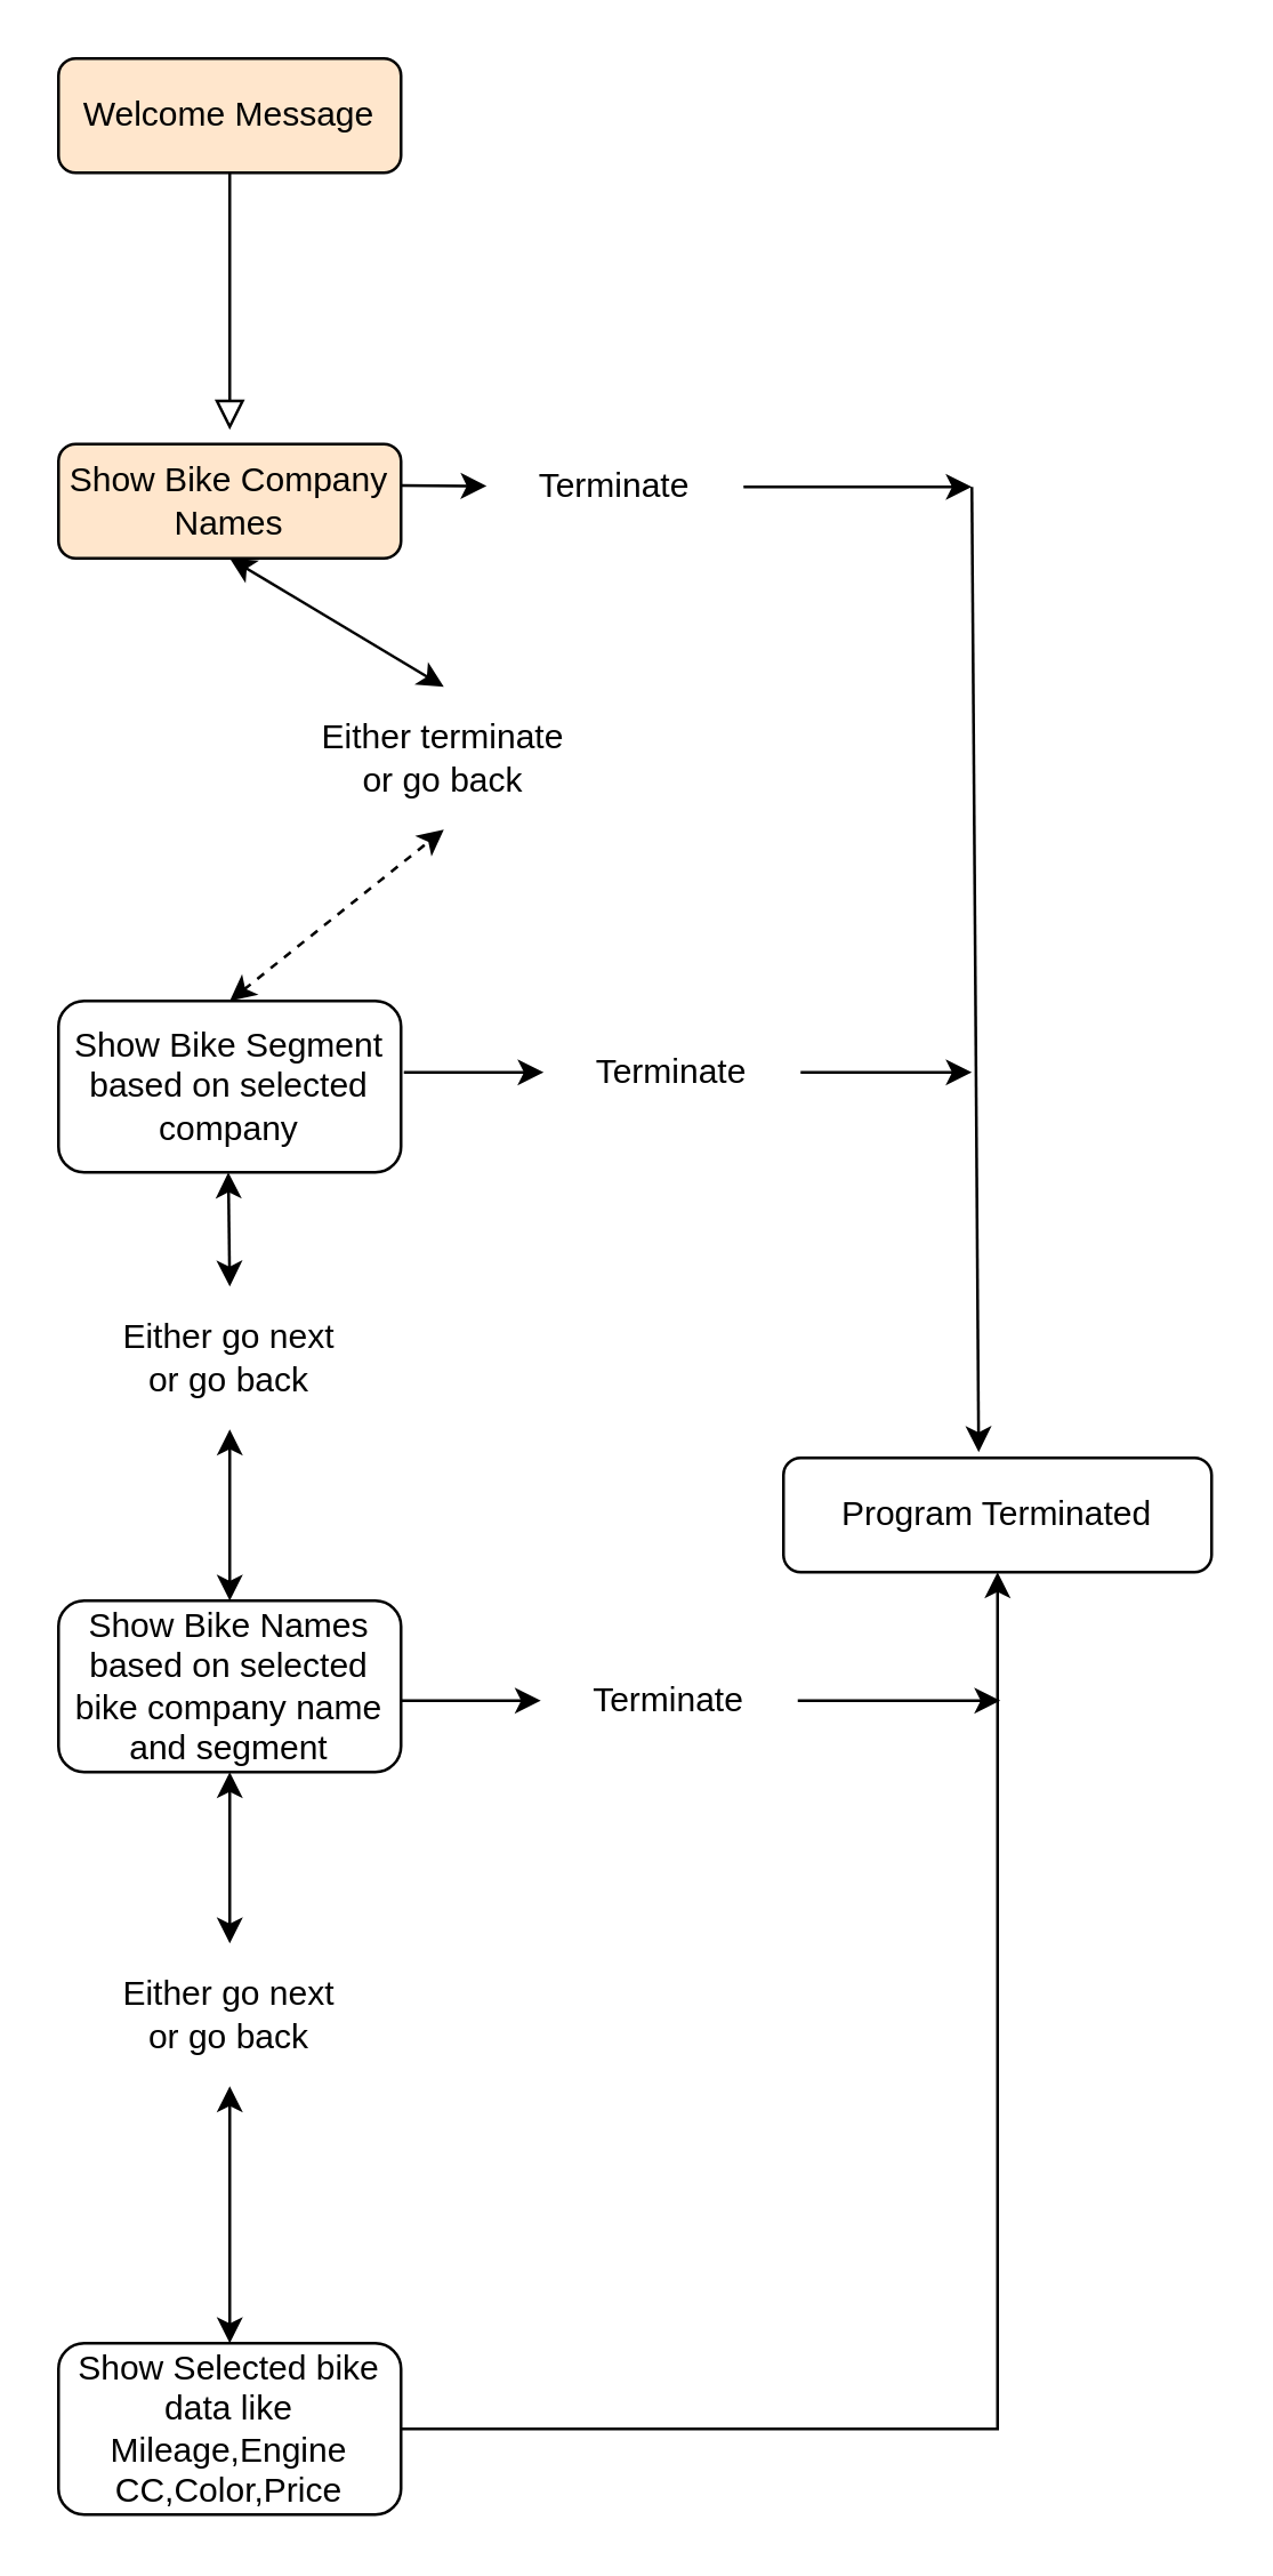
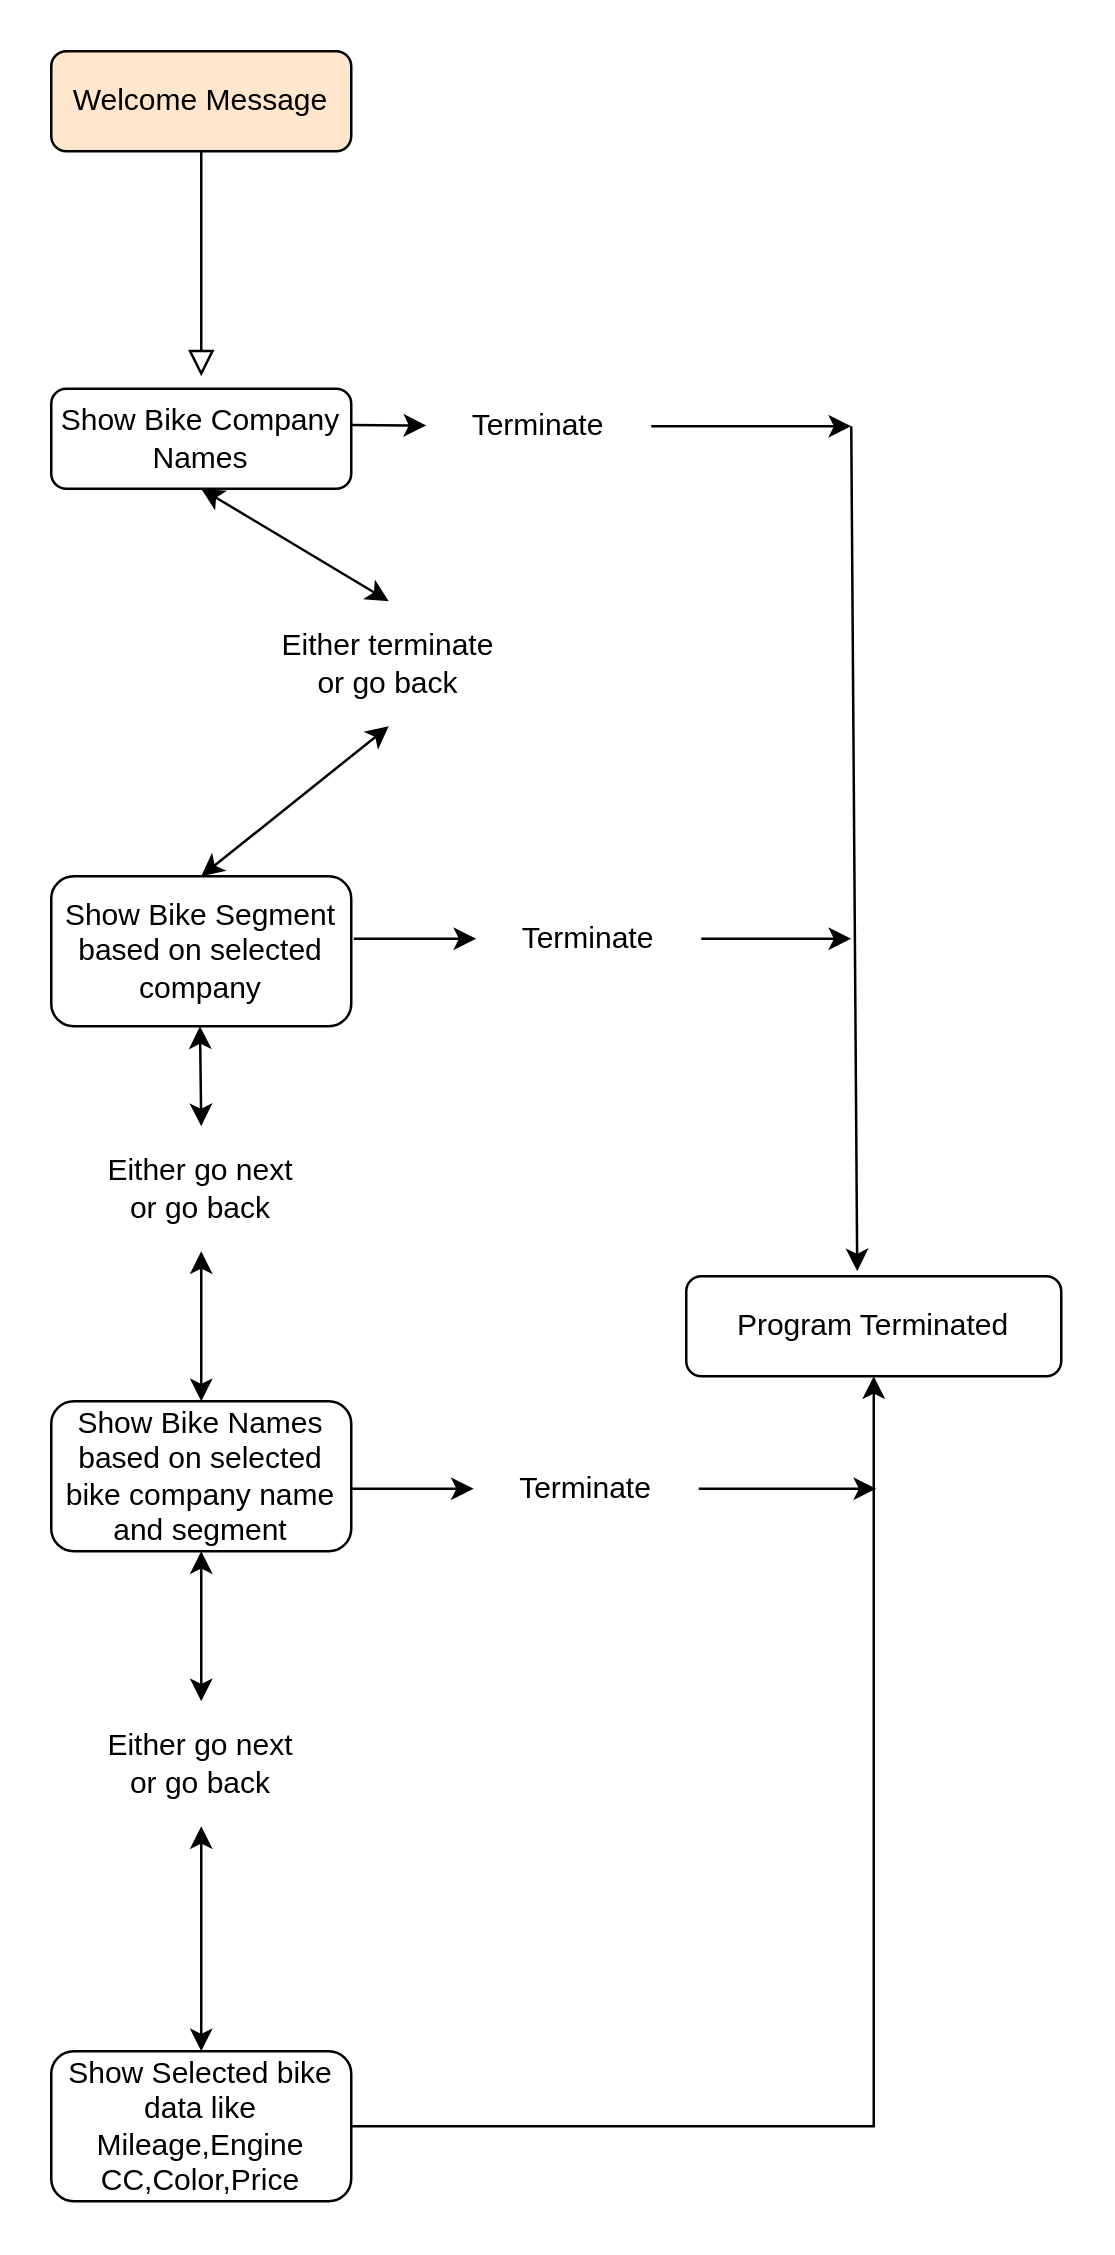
- <mxCell id="4" value="Show Bike Company Names" style="rounded=1;whiteSpace=wrap;html=1;fontSize=12;glass=0;strokeWidth=1;shadow=0;fillColor=#ffe6cc;" parent="1" vertex="1"><mxGeometry x="20" y="155" width="120" height="40" as="geometry" /></mxCell>
+ <mxCell id="4" value="Show Bike Company Names" style="rounded=1;whiteSpace=wrap;html=1;fontSize=12;glass=0;strokeWidth=1;shadow=0;" parent="1" vertex="1"><mxGeometry x="20" y="155" width="120" height="40" as="geometry" /></mxCell>
- <mxCell id="21" value="" style="endArrow=classic;startArrow=classic;html=1;rounded=0;exitX=0.5;exitY=0;exitDx=0;exitDy=0;entryX=0.5;entryY=1;entryDx=0;entryDy=0;dashed=1;" edge="1" parent="1" source="19" target="22"><mxGeometry width="50" height="50" relative="1" as="geometry"><mxPoint x="80" y="350" as="sourcePoint" /><mxPoint x="80" y="195" as="targetPoint" /></mxGeometry></mxCell>
+ <mxCell id="21" value="" style="endArrow=classic;startArrow=classic;html=1;rounded=0;exitX=0.5;exitY=0;exitDx=0;exitDy=0;entryX=0.5;entryY=1;entryDx=0;entryDy=0;" edge="1" parent="1" source="19" target="22"><mxGeometry width="50" height="50" relative="1" as="geometry"><mxPoint x="80" y="350" as="sourcePoint" /><mxPoint x="80" y="195" as="targetPoint" /></mxGeometry></mxCell>
